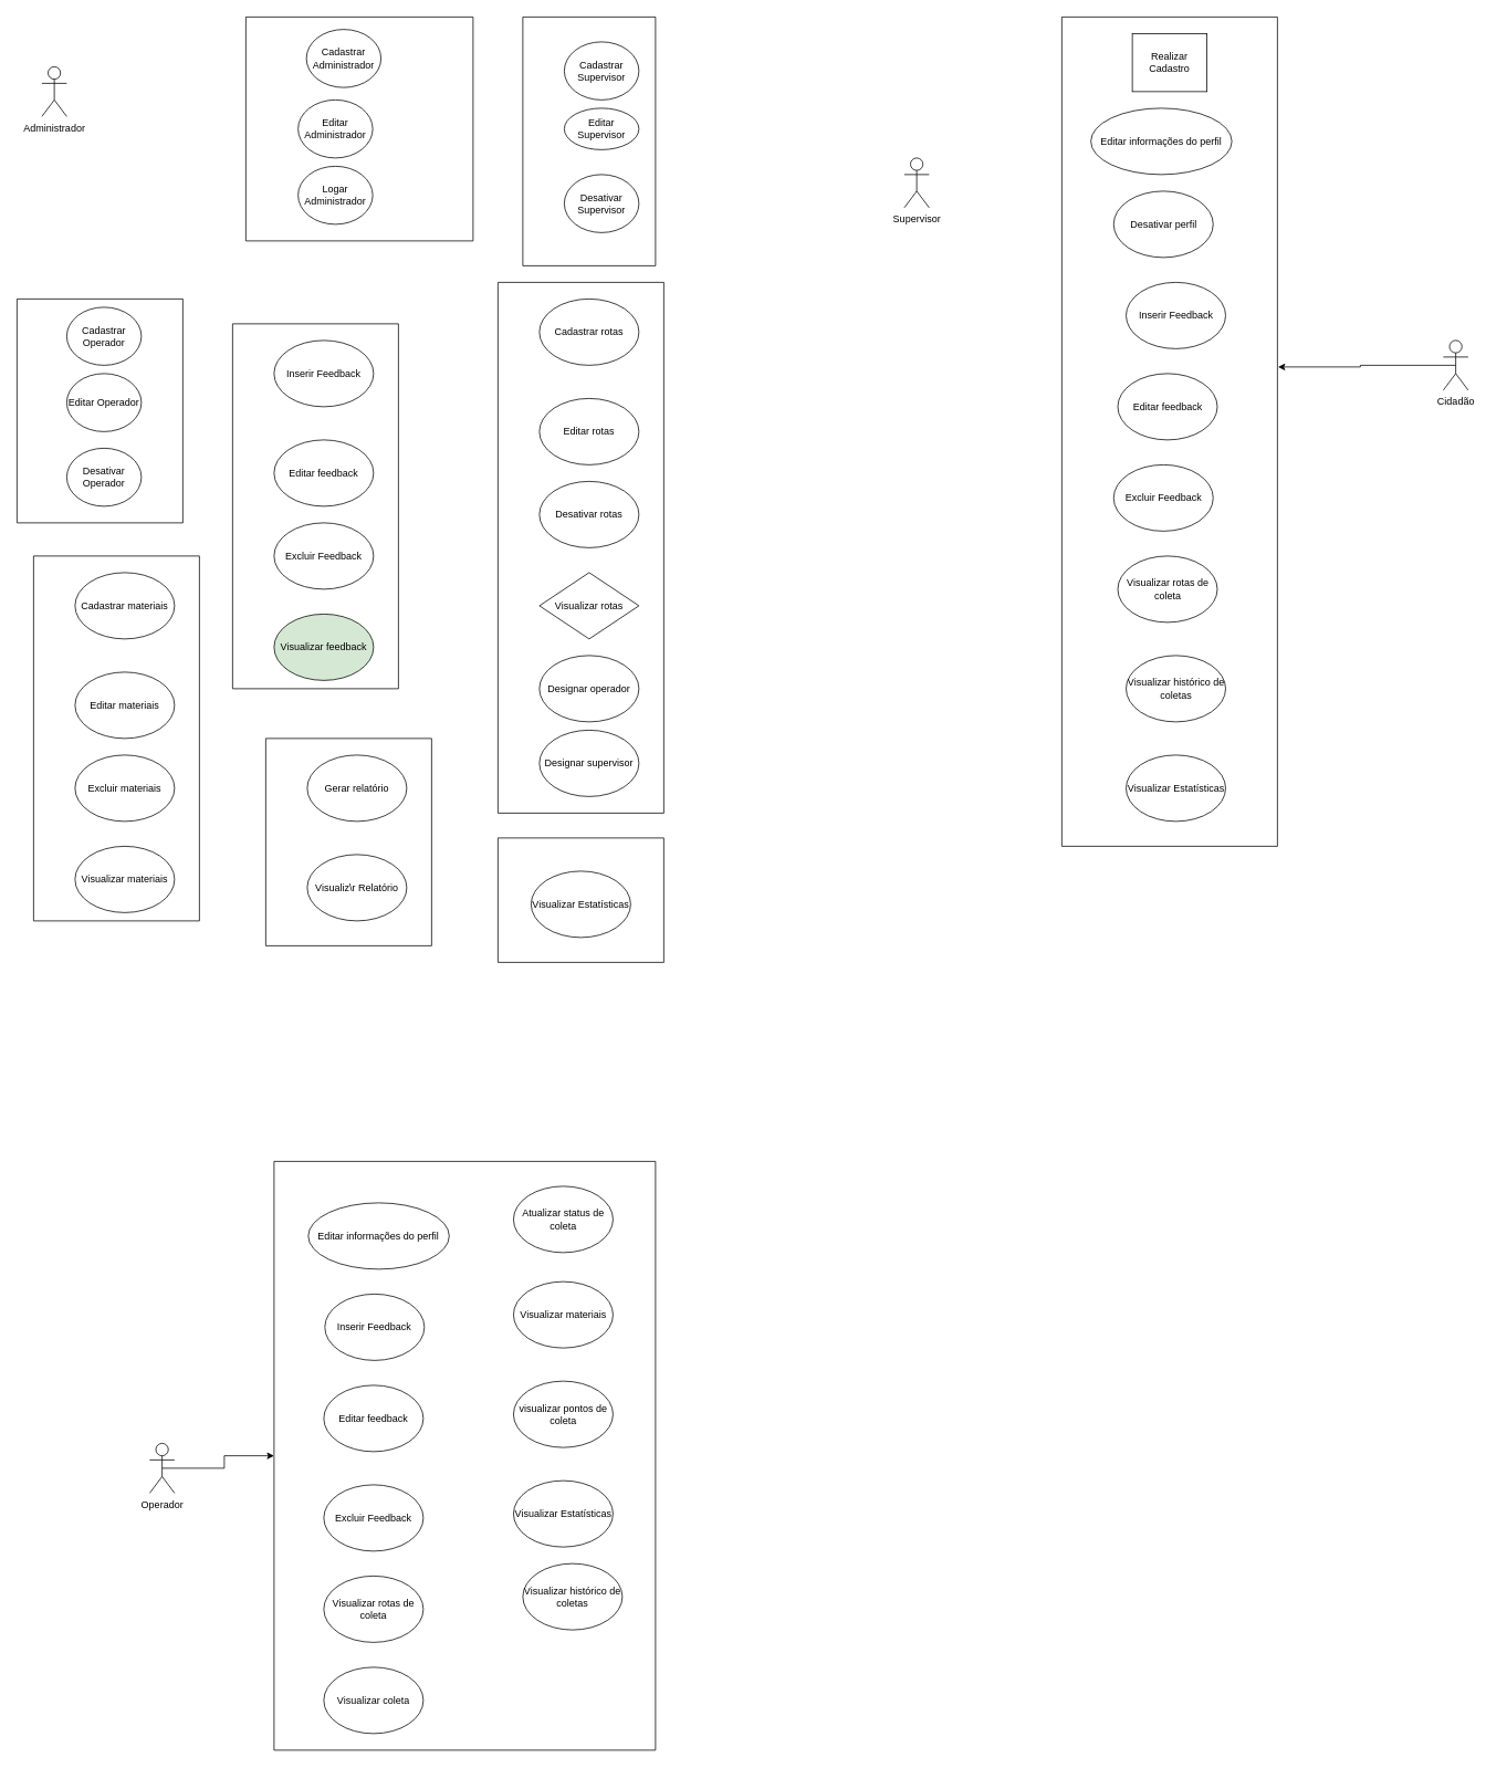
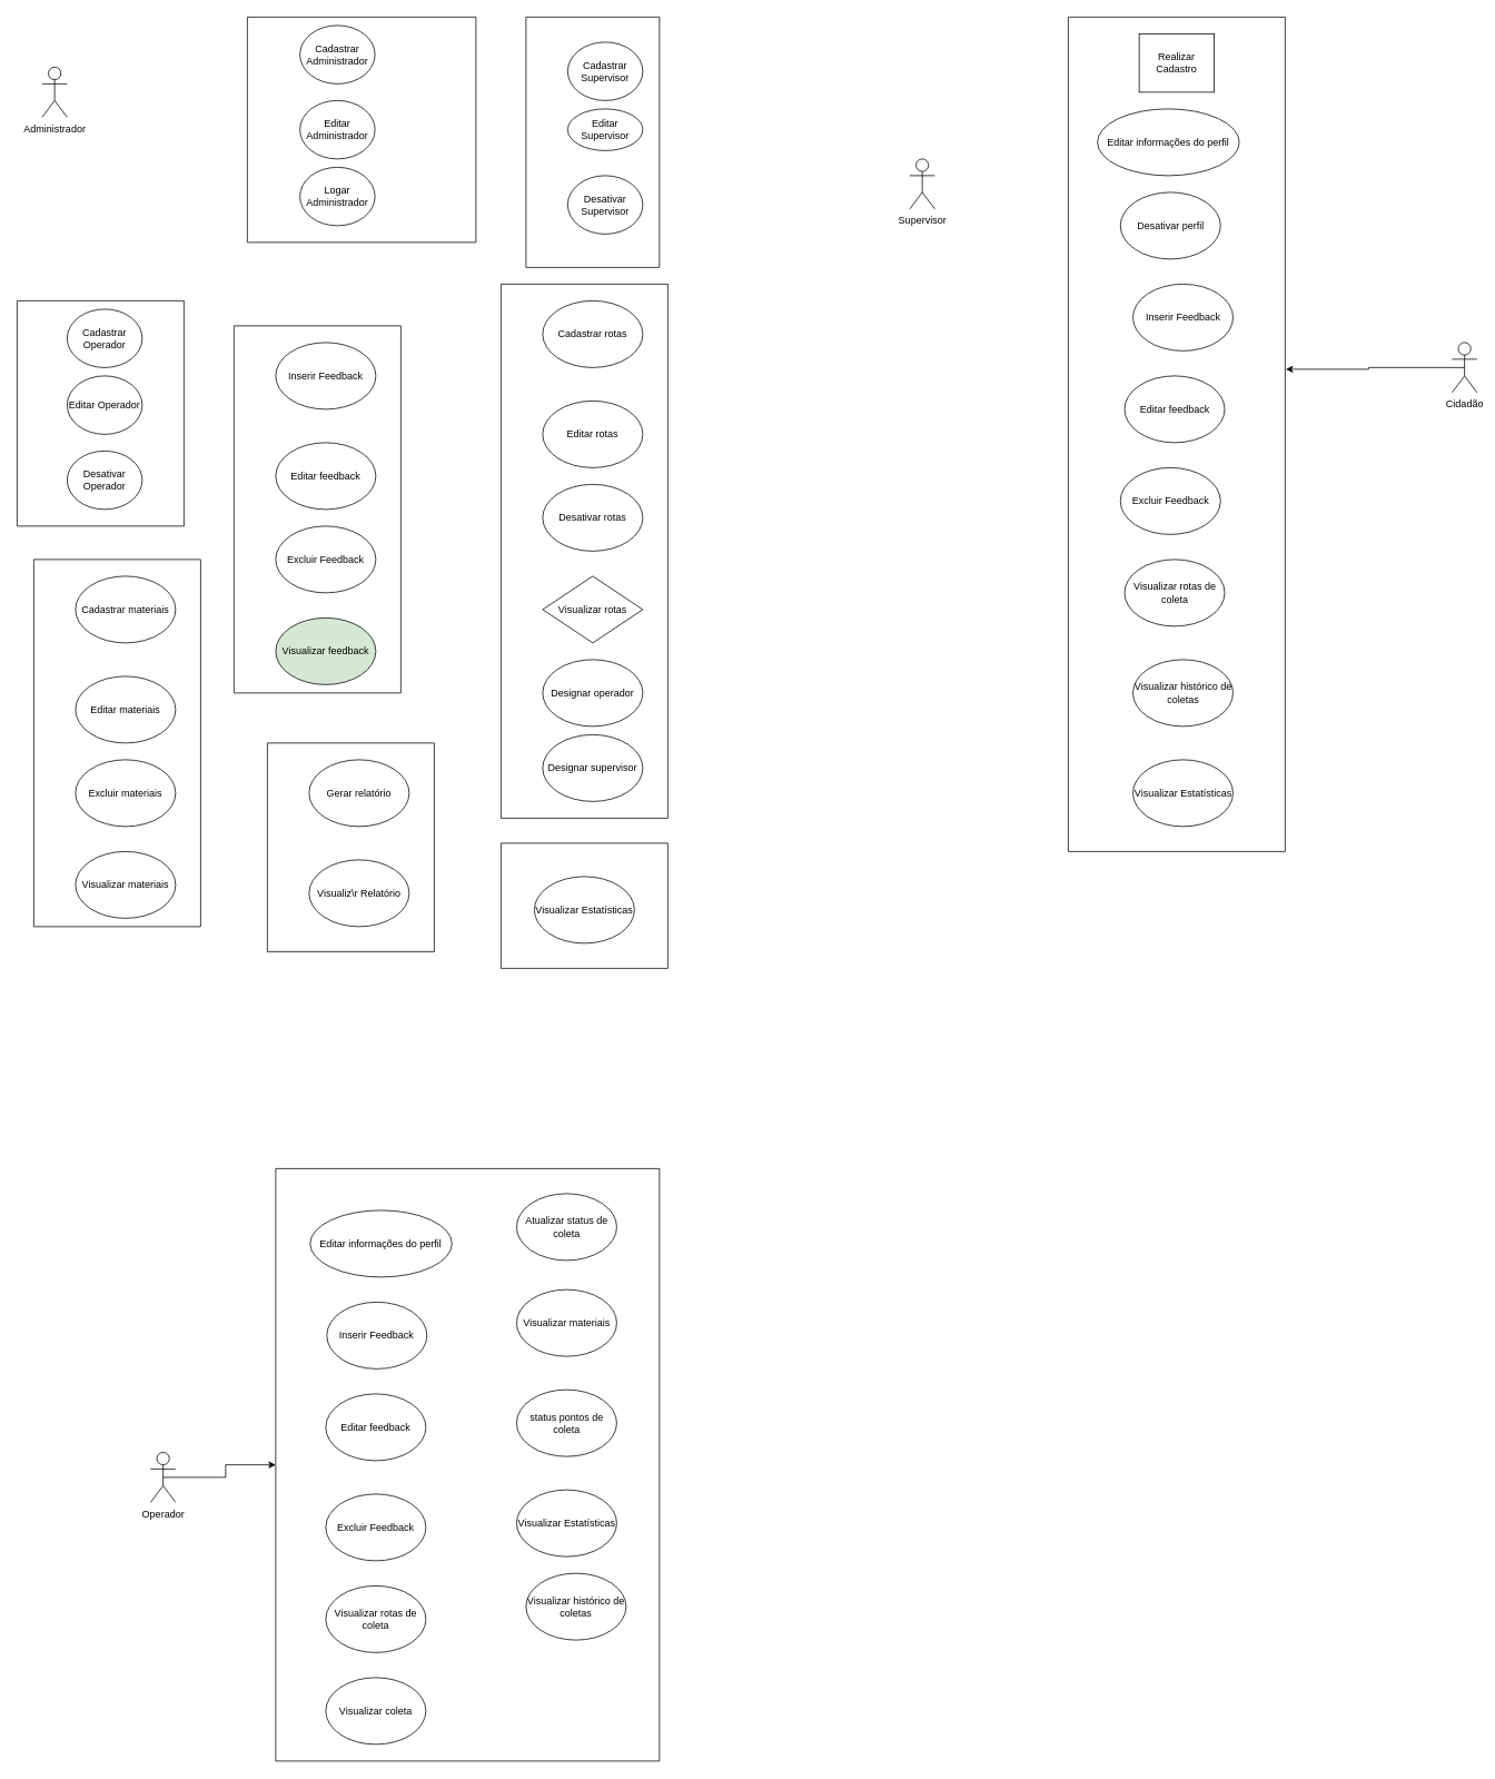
- <mxCell id="10" value="Cadastrar Administrador" style="ellipse;whiteSpace=wrap;html=1;" parent="7" vertex="1"><mxGeometry x="73" y="15" width="90" height="70" as="geometry" /></mxCell>
+ <mxCell id="10" value="Cadastrar Administrador" style="ellipse;whiteSpace=wrap;html=1;" parent="7" vertex="1"><mxGeometry x="63" y="10" width="90" height="70" as="geometry" /></mxCell>
- <mxCell id="62" value="visualizar pontos de coleta" style="ellipse;whiteSpace=wrap;html=1;" vertex="1" parent="52"><mxGeometry x="288.75" y="265" width="120" height="80" as="geometry" /></mxCell>
+ <mxCell id="62" value="status pontos de coleta" style="ellipse;whiteSpace=wrap;html=1;" vertex="1" parent="52"><mxGeometry x="288.75" y="265" width="120" height="80" as="geometry" /></mxCell>
